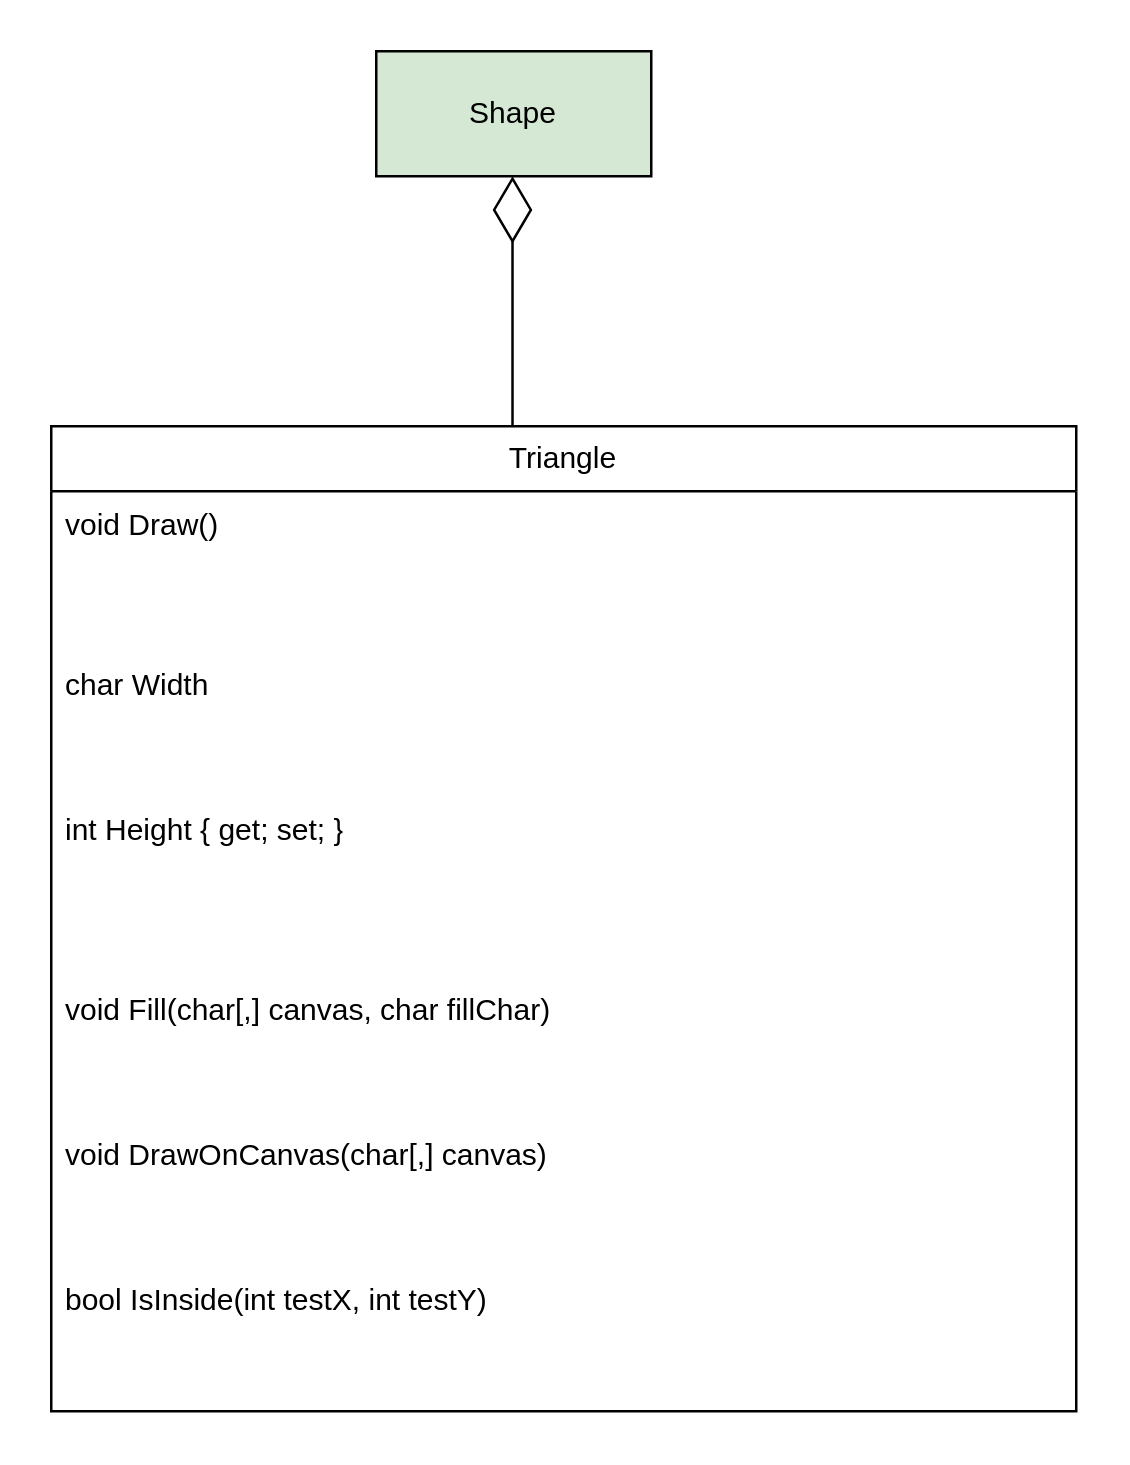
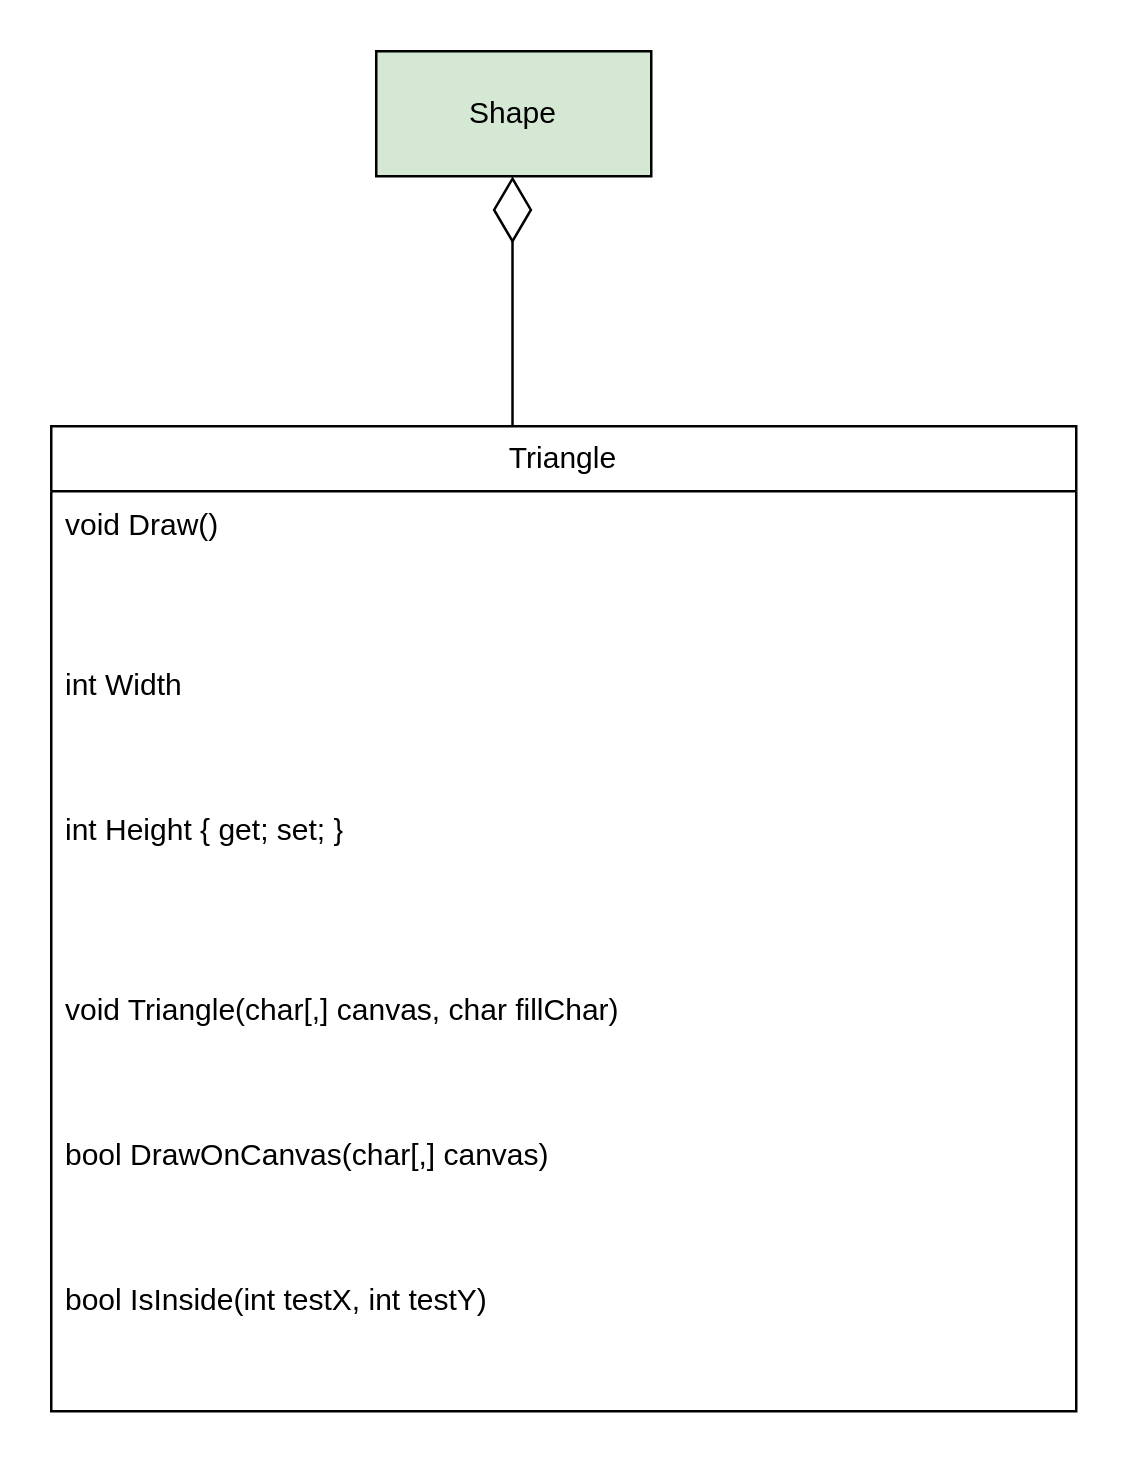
- <mxCell id="4" value="char Width" style="text;strokeColor=none;fillColor=none;align=left;verticalAlign=top;spacingLeft=4;spacingRight=4;overflow=hidden;rotatable=0;points=[[0,0.5],[1,0.5]];portConstraint=eastwest;whiteSpace=wrap;html=1;" parent="2" vertex="1"><mxGeometry y="90" width="410" height="58" as="geometry" /></mxCell>
+ <mxCell id="4" value="int Width" style="text;strokeColor=none;fillColor=none;align=left;verticalAlign=top;spacingLeft=4;spacingRight=4;overflow=hidden;rotatable=0;points=[[0,0.5],[1,0.5]];portConstraint=eastwest;whiteSpace=wrap;html=1;" parent="2" vertex="1"><mxGeometry y="90" width="410" height="58" as="geometry" /></mxCell>
- <mxCell id="6" value="void Fill(char[,] canvas, char fillChar)" style="text;strokeColor=none;fillColor=none;align=left;verticalAlign=top;spacingLeft=4;spacingRight=4;overflow=hidden;rotatable=0;points=[[0,0.5],[1,0.5]];portConstraint=eastwest;whiteSpace=wrap;html=1;" parent="2" vertex="1"><mxGeometry y="220" width="410" height="58" as="geometry" /></mxCell>
+ <mxCell id="6" value="void Triangle(char[,] canvas, char fillChar)" style="text;strokeColor=none;fillColor=none;align=left;verticalAlign=top;spacingLeft=4;spacingRight=4;overflow=hidden;rotatable=0;points=[[0,0.5],[1,0.5]];portConstraint=eastwest;whiteSpace=wrap;html=1;" parent="2" vertex="1"><mxGeometry y="220" width="410" height="58" as="geometry" /></mxCell>
- <mxCell id="7" value="void DrawOnCanvas(char[,] canvas)" style="text;strokeColor=none;fillColor=none;align=left;verticalAlign=top;spacingLeft=4;spacingRight=4;overflow=hidden;rotatable=0;points=[[0,0.5],[1,0.5]];portConstraint=eastwest;whiteSpace=wrap;html=1;" parent="2" vertex="1"><mxGeometry y="278" width="410" height="58" as="geometry" /></mxCell>
+ <mxCell id="7" value="bool DrawOnCanvas(char[,] canvas)" style="text;strokeColor=none;fillColor=none;align=left;verticalAlign=top;spacingLeft=4;spacingRight=4;overflow=hidden;rotatable=0;points=[[0,0.5],[1,0.5]];portConstraint=eastwest;whiteSpace=wrap;html=1;" parent="2" vertex="1"><mxGeometry y="278" width="410" height="58" as="geometry" /></mxCell>
